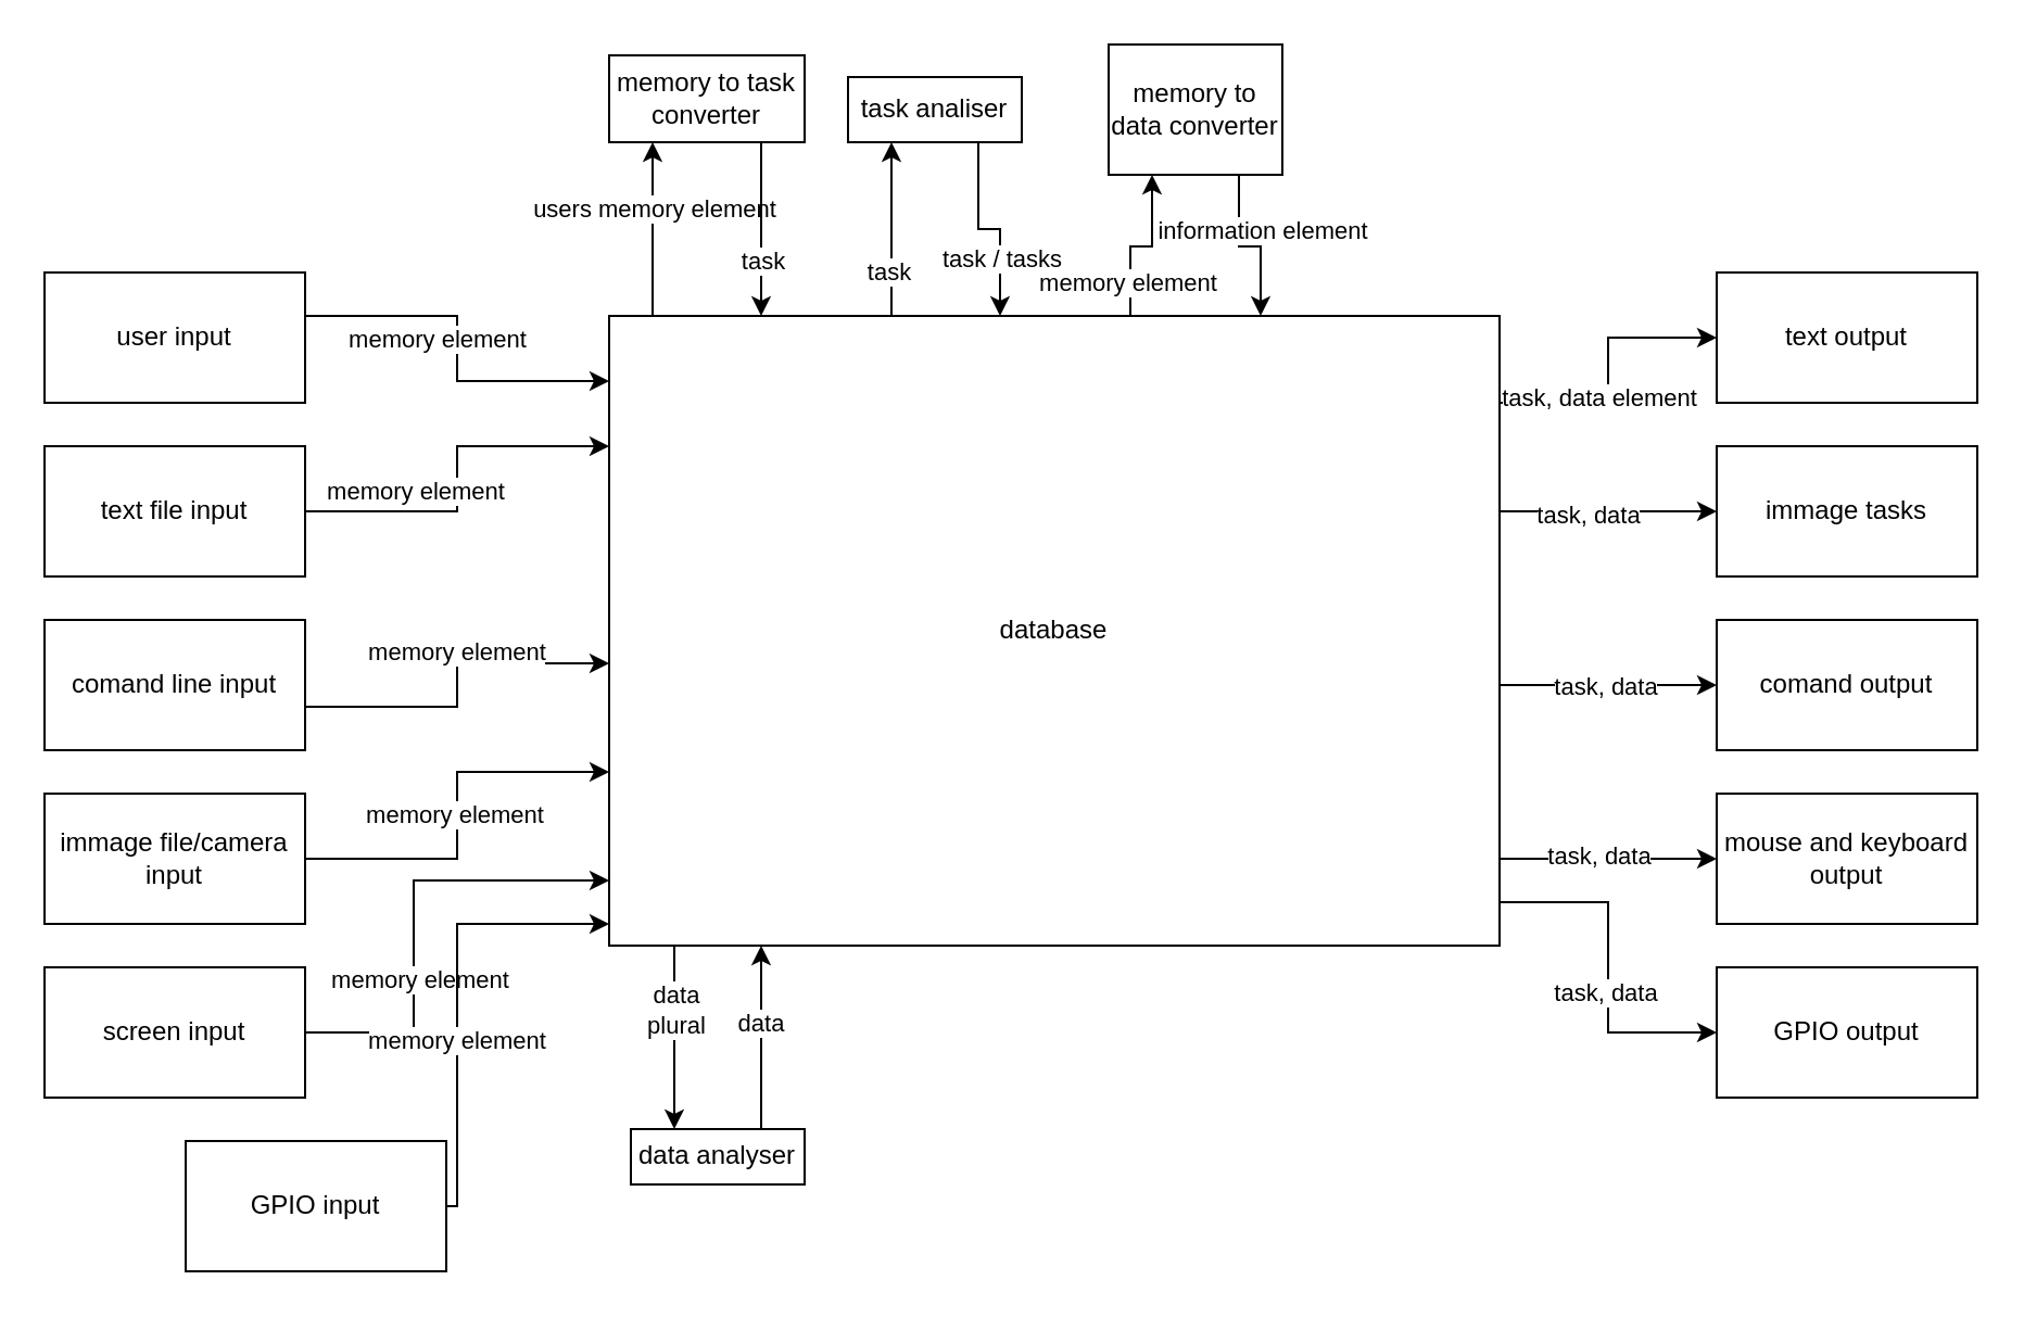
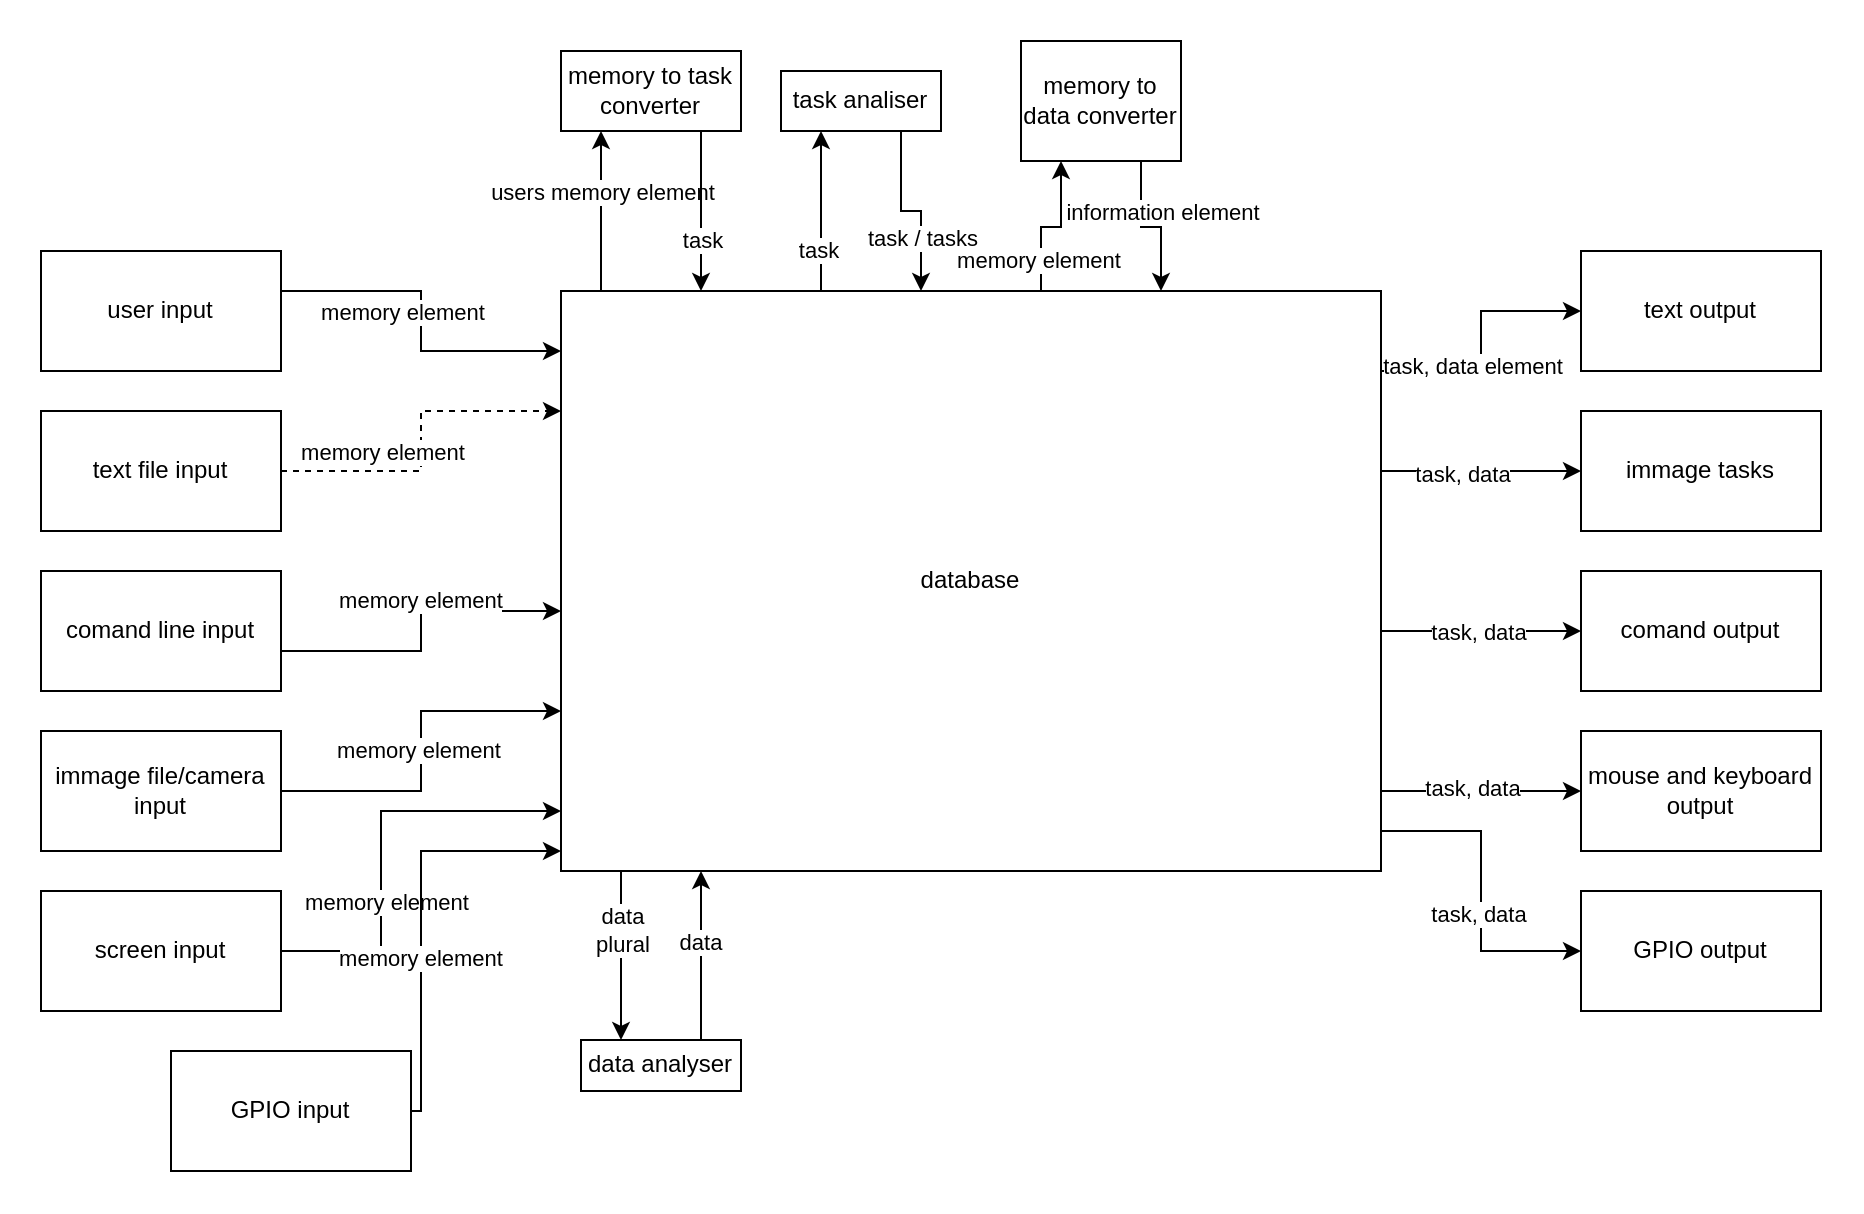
- <mxCell id="5" style="edgeStyle=orthogonalEdgeStyle;rounded=0;orthogonalLoop=1;jettySize=auto;html=1;" edge="1" parent="1" source="7" target="29"><mxGeometry relative="1" as="geometry"><Array as="points"><mxPoint x="210" y="235" /><mxPoint x="210" y="205" /></Array></mxGeometry></mxCell>
+ <mxCell id="5" style="edgeStyle=orthogonalEdgeStyle;rounded=0;orthogonalLoop=1;jettySize=auto;html=1;dashed=1;" edge="1" parent="1" source="7" target="29"><mxGeometry relative="1" as="geometry"><Array as="points"><mxPoint x="210" y="235" /><mxPoint x="210" y="205" /></Array></mxGeometry></mxCell>
